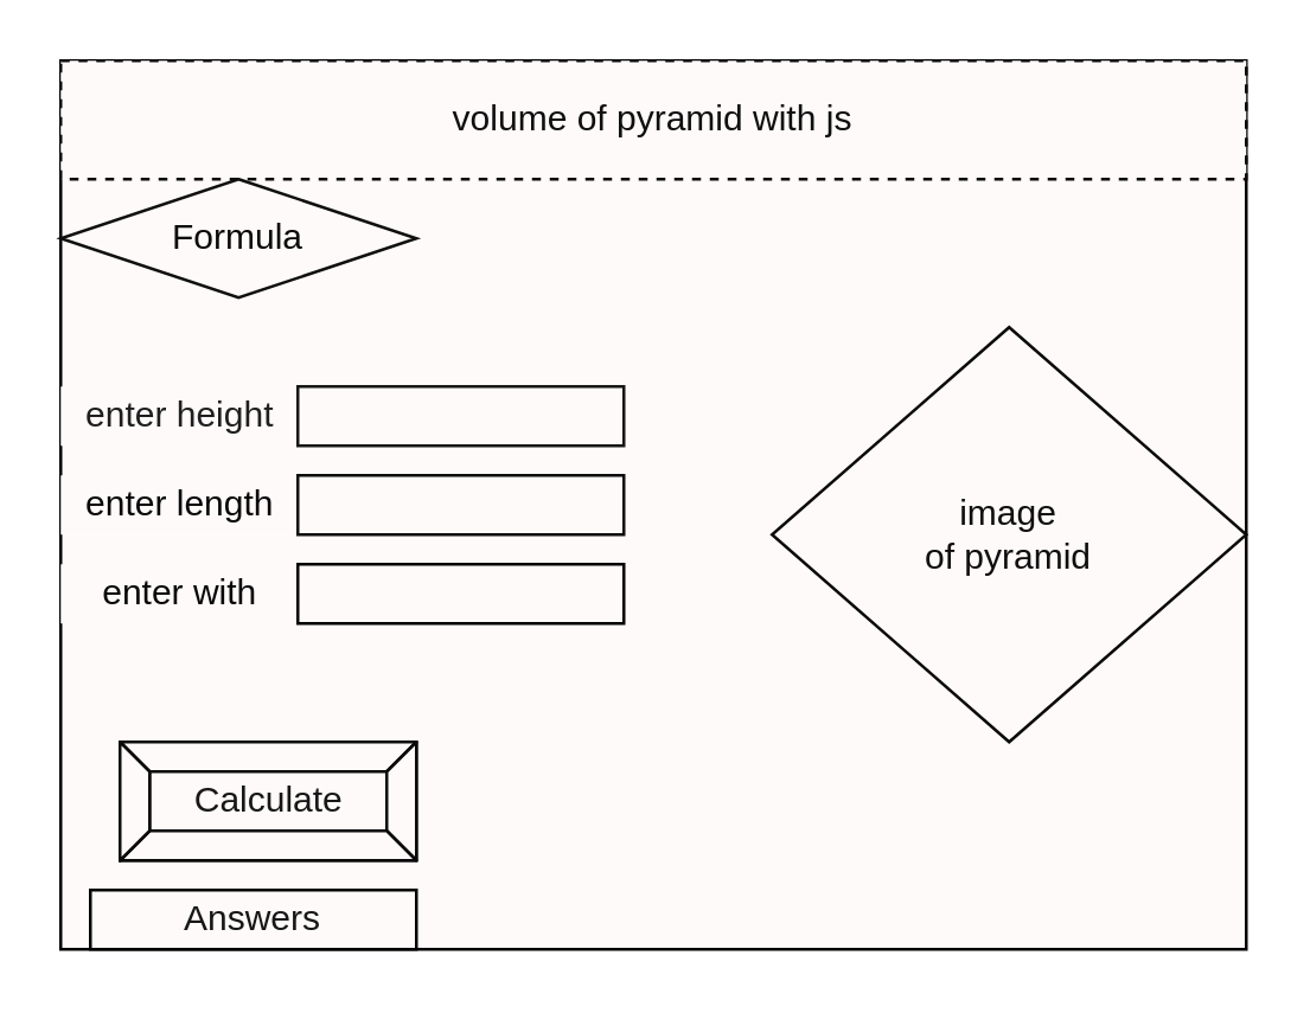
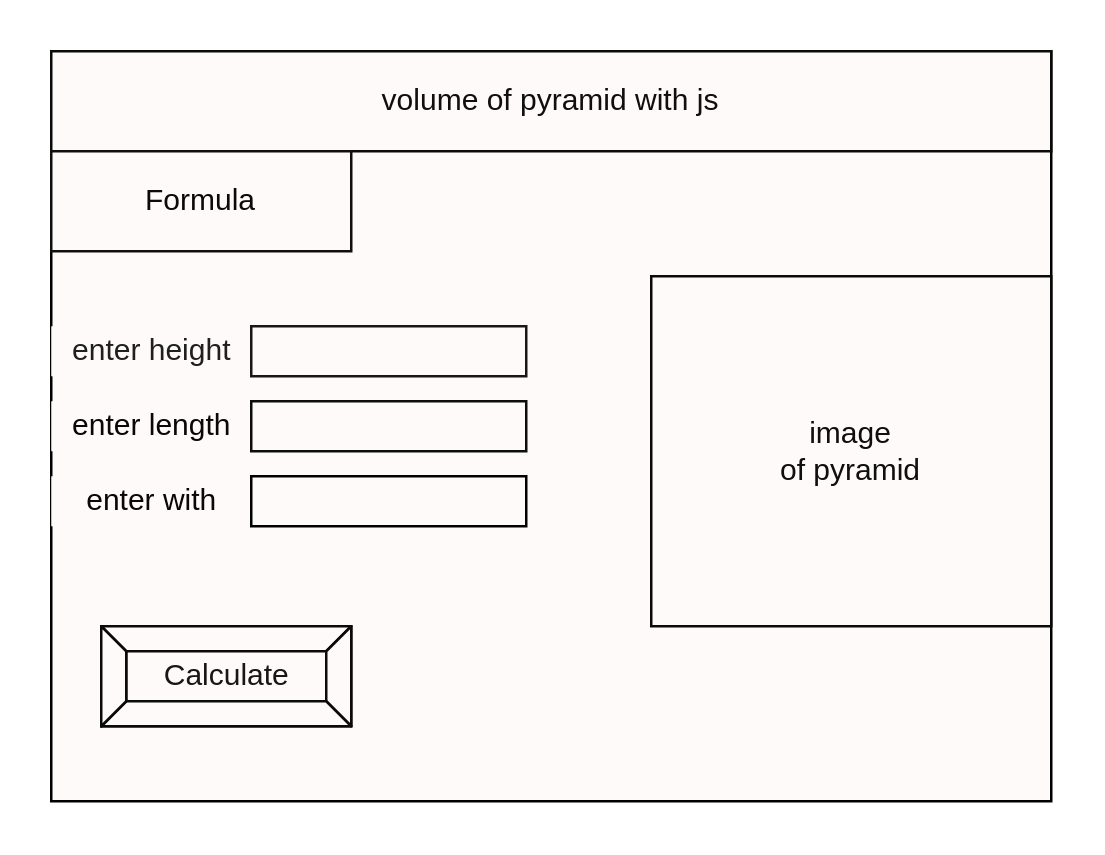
- <mxCell id="3" value="&lt;font color=&quot;#0f0f0f&quot;&gt;volume of pyramid with js&lt;/font&gt;" style="rounded=0;whiteSpace=wrap;html=1;fillColor=#FFFAFA;strokeColor=#0A0A0A;dashed=1;" parent="1" vertex="1"><mxGeometry x="20" y="20" width="400" height="40" as="geometry" /></mxCell>
+ <mxCell id="3" value="&lt;font color=&quot;#0f0f0f&quot;&gt;volume of pyramid with js&lt;/font&gt;" style="rounded=0;whiteSpace=wrap;html=1;fillColor=#FFFAFA;strokeColor=#0A0A0A;" parent="1" vertex="1"><mxGeometry x="20" y="20" width="400" height="40" as="geometry" /></mxCell>
- <mxCell id="5" value="&lt;font color=&quot;#0a0a0a&quot;&gt;Formula&lt;/font&gt;" style="rhombus;whiteSpace=wrap;html=1;fillColor=#FFFAFA;strokeColor=#0F0F0F;" vertex="1" parent="1"><mxGeometry x="20" y="60" width="120" height="40" as="geometry" /></mxCell>
+ <mxCell id="5" value="&lt;font color=&quot;#0a0a0a&quot;&gt;Formula&lt;/font&gt;" style="whiteSpace=wrap;html=1;fillColor=#FFFAFA;strokeColor=#0F0F0F;" vertex="1" parent="1"><mxGeometry x="20" y="60" width="120" height="40" as="geometry" /></mxCell>
- <mxCell id="13" value="image&lt;br&gt;of pyramid" style="rhombus;whiteSpace=wrap;html=1;fontColor=#0F0F0F;strokeColor=#0A0A0A;strokeWidth=1;fillColor=#FFFAFA;" vertex="1" parent="1"><mxGeometry x="260" y="110" width="160" height="140" as="geometry" /></mxCell>
+ <mxCell id="13" value="image&lt;br&gt;of pyramid" style="whiteSpace=wrap;html=1;fontColor=#0F0F0F;strokeColor=#0A0A0A;strokeWidth=1;fillColor=#FFFAFA;" vertex="1" parent="1"><mxGeometry x="260" y="110" width="160" height="140" as="geometry" /></mxCell>
- <mxCell id="12" value="&lt;font color=&quot;#171717&quot;&gt;Answers&lt;/font&gt;" style="whiteSpace=wrap;html=1;fillColor=#FFFAFA;" vertex="1" parent="1"><mxGeometry x="30" y="300" width="110" height="20" as="geometry" /></mxCell>
